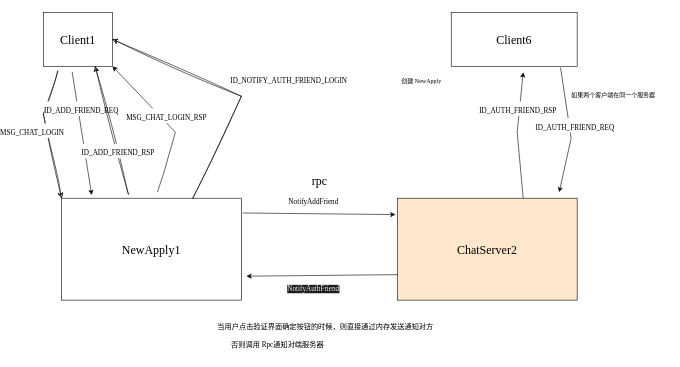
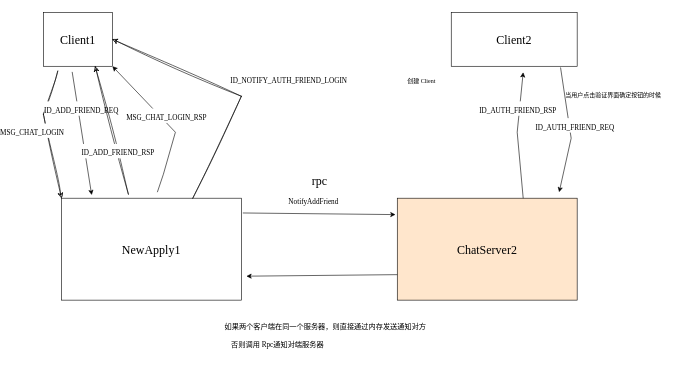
- <mxCell id="3" value="Client6" style="rounded=0;whiteSpace=wrap;html=1;hachureGap=4;fontFamily=Architects Daughter;fontSource=https%3A%2F%2Ffonts.googleapis.com%2Fcss%3Ffamily%3DArchitects%2BDaughter;fontSize=20;" vertex="1" parent="1"><mxGeometry x="700" y="20" width="210" height="90" as="geometry" /></mxCell>
+ <mxCell id="3" value="Client2" style="rounded=0;whiteSpace=wrap;html=1;hachureGap=4;fontFamily=Architects Daughter;fontSource=https%3A%2F%2Ffonts.googleapis.com%2Fcss%3Ffamily%3DArchitects%2BDaughter;fontSize=20;" vertex="1" parent="1"><mxGeometry x="700" y="20" width="210" height="90" as="geometry" /></mxCell>
- <mxCell id="20" value="&lt;font style=&quot;font-size: 10px;&quot;&gt;创建 NewApply&lt;/font&gt;" style="text;html=1;align=center;verticalAlign=middle;resizable=0;points=[];autosize=1;strokeColor=none;fillColor=none;fontSize=20;fontFamily=Architects Daughter;" vertex="1" parent="1"><mxGeometry x="605" y="110" width="90" height="40" as="geometry" /></mxCell>
+ <mxCell id="20" value="&lt;font style=&quot;font-size: 10px;&quot;&gt;创建 Client&lt;/font&gt;" style="text;html=1;align=center;verticalAlign=middle;resizable=0;points=[];autosize=1;strokeColor=none;fillColor=none;fontSize=20;fontFamily=Architects Daughter;" vertex="1" parent="1"><mxGeometry x="605" y="110" width="90" height="40" as="geometry" /></mxCell>
- <mxCell id="19" value="&lt;font style=&quot;font-size: 10px;&quot;&gt;如果两个客户端在同一个服务器&lt;/font&gt;" style="text;html=1;align=center;verticalAlign=middle;resizable=0;points=[];autosize=1;strokeColor=none;fillColor=none;fontSize=20;fontFamily=Architects Daughter;" vertex="1" parent="1"><mxGeometry x="880" y="133" width="180" height="40" as="geometry" /></mxCell>
+ <mxCell id="19" value="&lt;font style=&quot;font-size: 10px;&quot;&gt;当用户点击验证界面确定按钮的时候&lt;/font&gt;" style="text;html=1;align=center;verticalAlign=middle;resizable=0;points=[];autosize=1;strokeColor=none;fillColor=none;fontSize=20;fontFamily=Architects Daughter;" vertex="1" parent="1"><mxGeometry x="880" y="133" width="180" height="40" as="geometry" /></mxCell>
- <mxCell id="26" value="&lt;span style=&quot;color: rgb(240, 240, 240); font-family: &amp;quot;Architects Daughter&amp;quot;; font-size: 12px; font-style: normal; font-variant-ligatures: normal; font-variant-caps: normal; font-weight: 400; letter-spacing: normal; orphans: 2; text-align: left; text-indent: 0px; text-transform: none; widows: 2; word-spacing: 0px; -webkit-text-stroke-width: 0px; background-color: rgb(27, 29, 30); text-decoration-thickness: initial; text-decoration-style: initial; text-decoration-color: initial; float: none; display: inline !important;&quot;&gt;NotifyAuthFriend&lt;/span&gt;" style="text;whiteSpace=wrap;html=1;fontSize=20;fontFamily=Architects Daughter;" vertex="1" parent="1"><mxGeometry x="425" y="460" width="130" height="50" as="geometry" /></mxCell>
- <mxCell id="24" value="&lt;font style=&quot;font-size: 12px;&quot;&gt;当用户点击验证界面确定按钮的时候，则直接通过内存发送通知对方&lt;/font&gt;" style="text;html=1;align=center;verticalAlign=middle;resizable=0;points=[];autosize=1;strokeColor=none;fillColor=none;fontSize=20;fontFamily=Architects Daughter;" vertex="1" parent="1"><mxGeometry x="310" y="520" width="360" height="40" as="geometry" /></mxCell>
+ <mxCell id="24" value="&lt;font style=&quot;font-size: 12px;&quot;&gt;如果两个客户端在同一个服务器，则直接通过内存发送通知对方&lt;/font&gt;" style="text;html=1;align=center;verticalAlign=middle;resizable=0;points=[];autosize=1;strokeColor=none;fillColor=none;fontSize=20;fontFamily=Architects Daughter;" vertex="1" parent="1"><mxGeometry x="310" y="520" width="360" height="40" as="geometry" /></mxCell>
